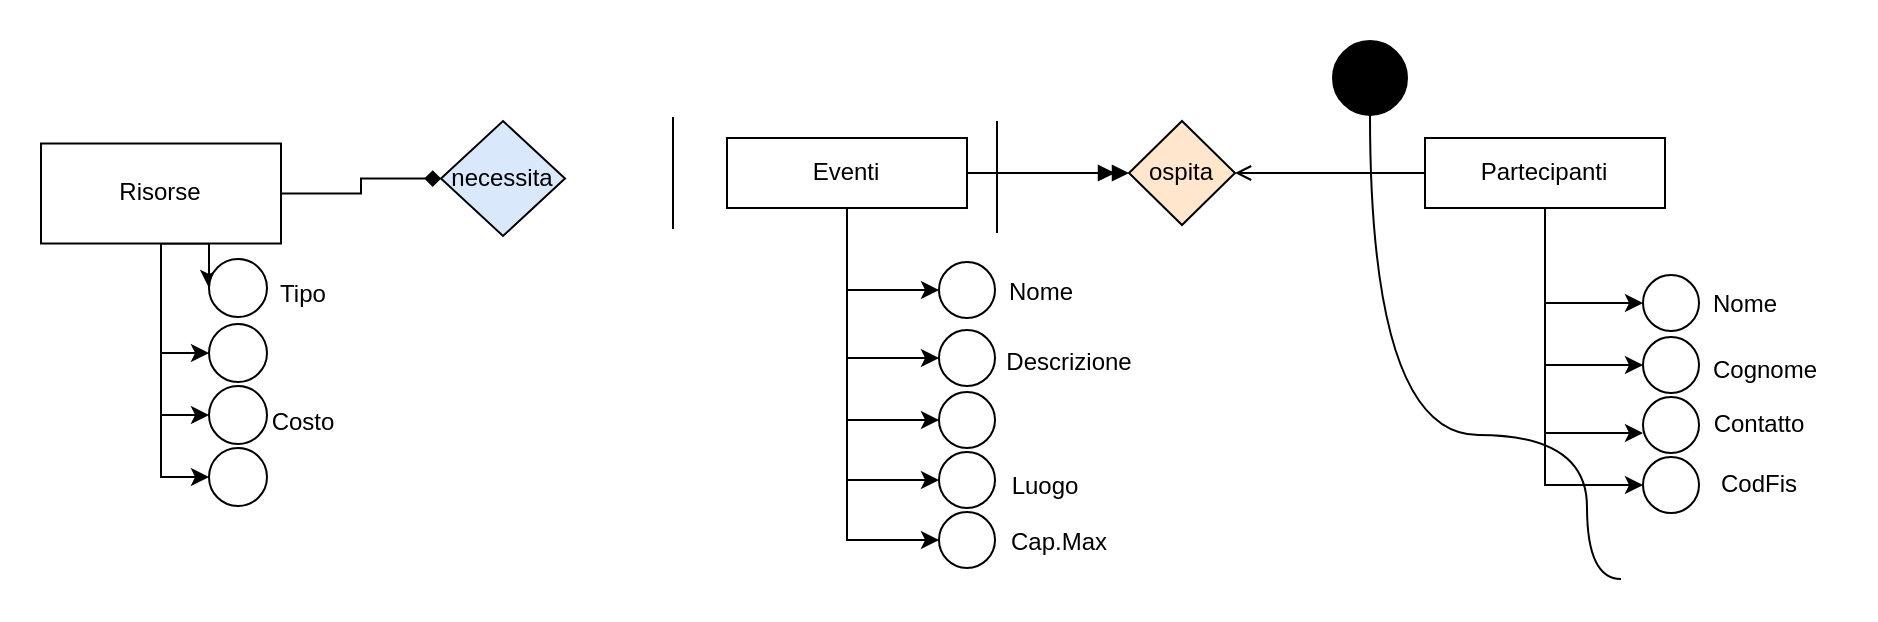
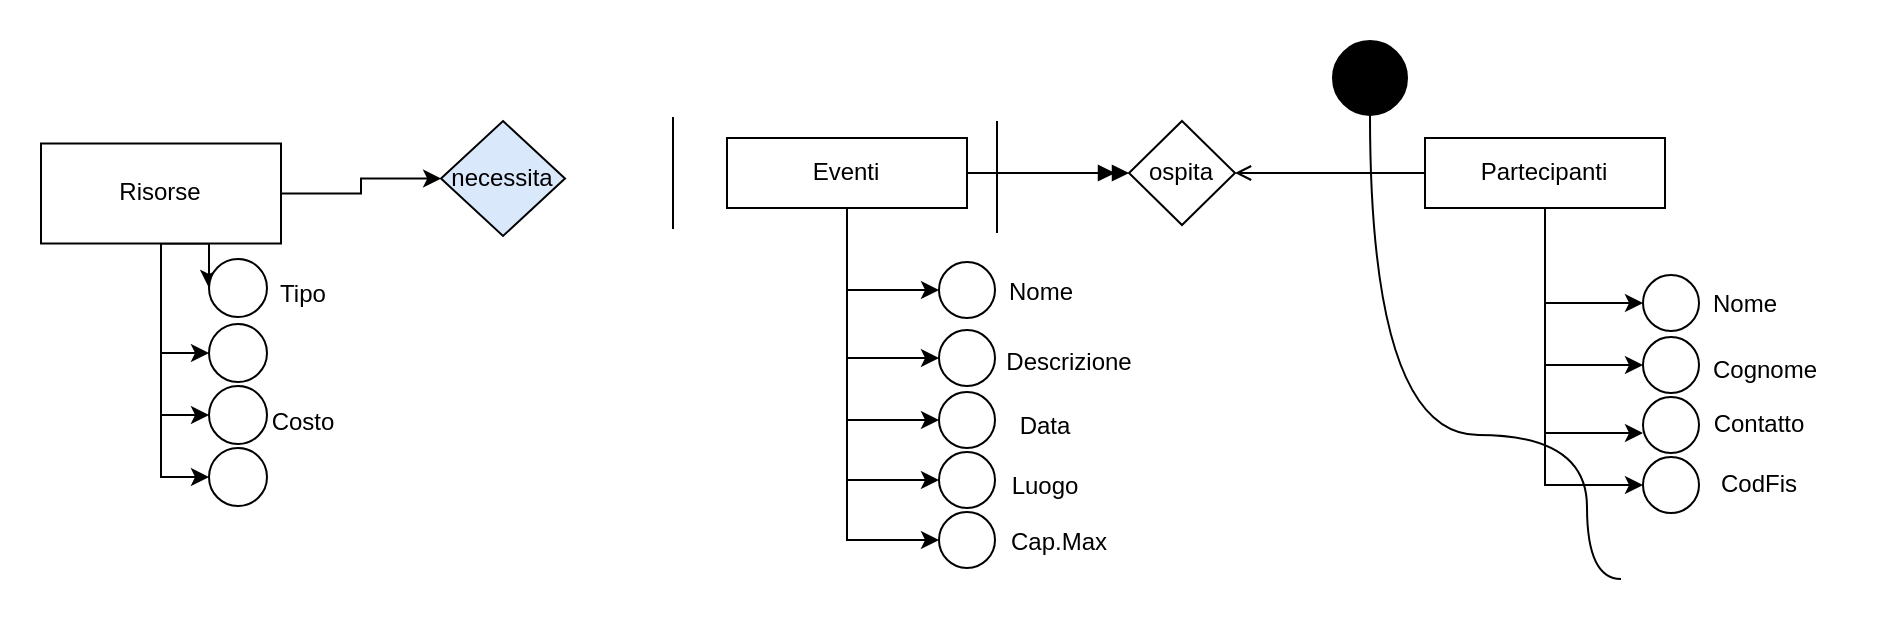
- <mxCell id="21" value="ospita" style="rhombus;whiteSpace=wrap;html=1;fillColor=#ffe6cc;" vertex="1" parent="1"><mxGeometry x="564" y="60" width="53" height="52" as="geometry" /></mxCell>
+ <mxCell id="21" value="ospita" style="rhombus;whiteSpace=wrap;html=1;" vertex="1" parent="1"><mxGeometry x="564" y="60" width="53" height="52" as="geometry" /></mxCell>
- <mxCell id="14" style="edgeStyle=orthogonalEdgeStyle;rounded=0;orthogonalLoop=1;jettySize=auto;html=1;exitX=1;exitY=0.5;exitDx=0;exitDy=0;endArrow=diamond;" edge="1" parent="1" source="19" target="20"><mxGeometry relative="1" as="geometry" /></mxCell>
+ <mxCell id="14" style="edgeStyle=orthogonalEdgeStyle;rounded=0;orthogonalLoop=1;jettySize=auto;html=1;exitX=1;exitY=0.5;exitDx=0;exitDy=0;" edge="1" parent="1" source="19" target="20"><mxGeometry relative="1" as="geometry" /></mxCell>
+ <mxCell id="38" value="Data" style="text;html=1;align=center;verticalAlign=middle;resizable=0;points=[];autosize=1;strokeColor=none;fillColor=none;" vertex="1" parent="1"><mxGeometry x="500" y="199.5" width="43" height="26" as="geometry" /></mxCell>
